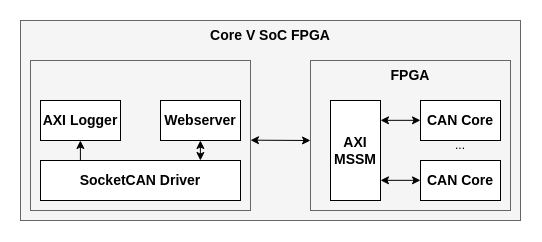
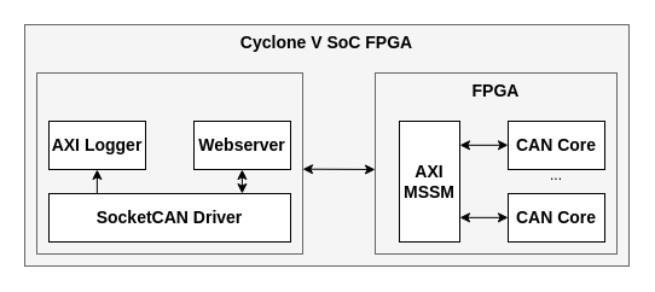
- <mxCell id="18" value="&lt;font style=&quot;font-size: 14px;&quot;&gt;&lt;b&gt;Core V SoC FPGA&lt;/b&gt;&lt;/font&gt;" style="text;strokeColor=none;align=center;fillColor=none;html=1;verticalAlign=middle;whiteSpace=wrap;rounded=0;" vertex="1" parent="1"><mxGeometry x="190" y="20" width="160" height="30" as="geometry" /></mxCell>
+ <mxCell id="18" value="&lt;font style=&quot;font-size: 14px;&quot;&gt;&lt;b&gt;Cyclone V SoC FPGA&lt;/b&gt;&lt;/font&gt;" style="text;strokeColor=none;align=center;fillColor=none;html=1;verticalAlign=middle;whiteSpace=wrap;rounded=0;" vertex="1" parent="1"><mxGeometry x="190" y="20" width="160" height="30" as="geometry" /></mxCell>
